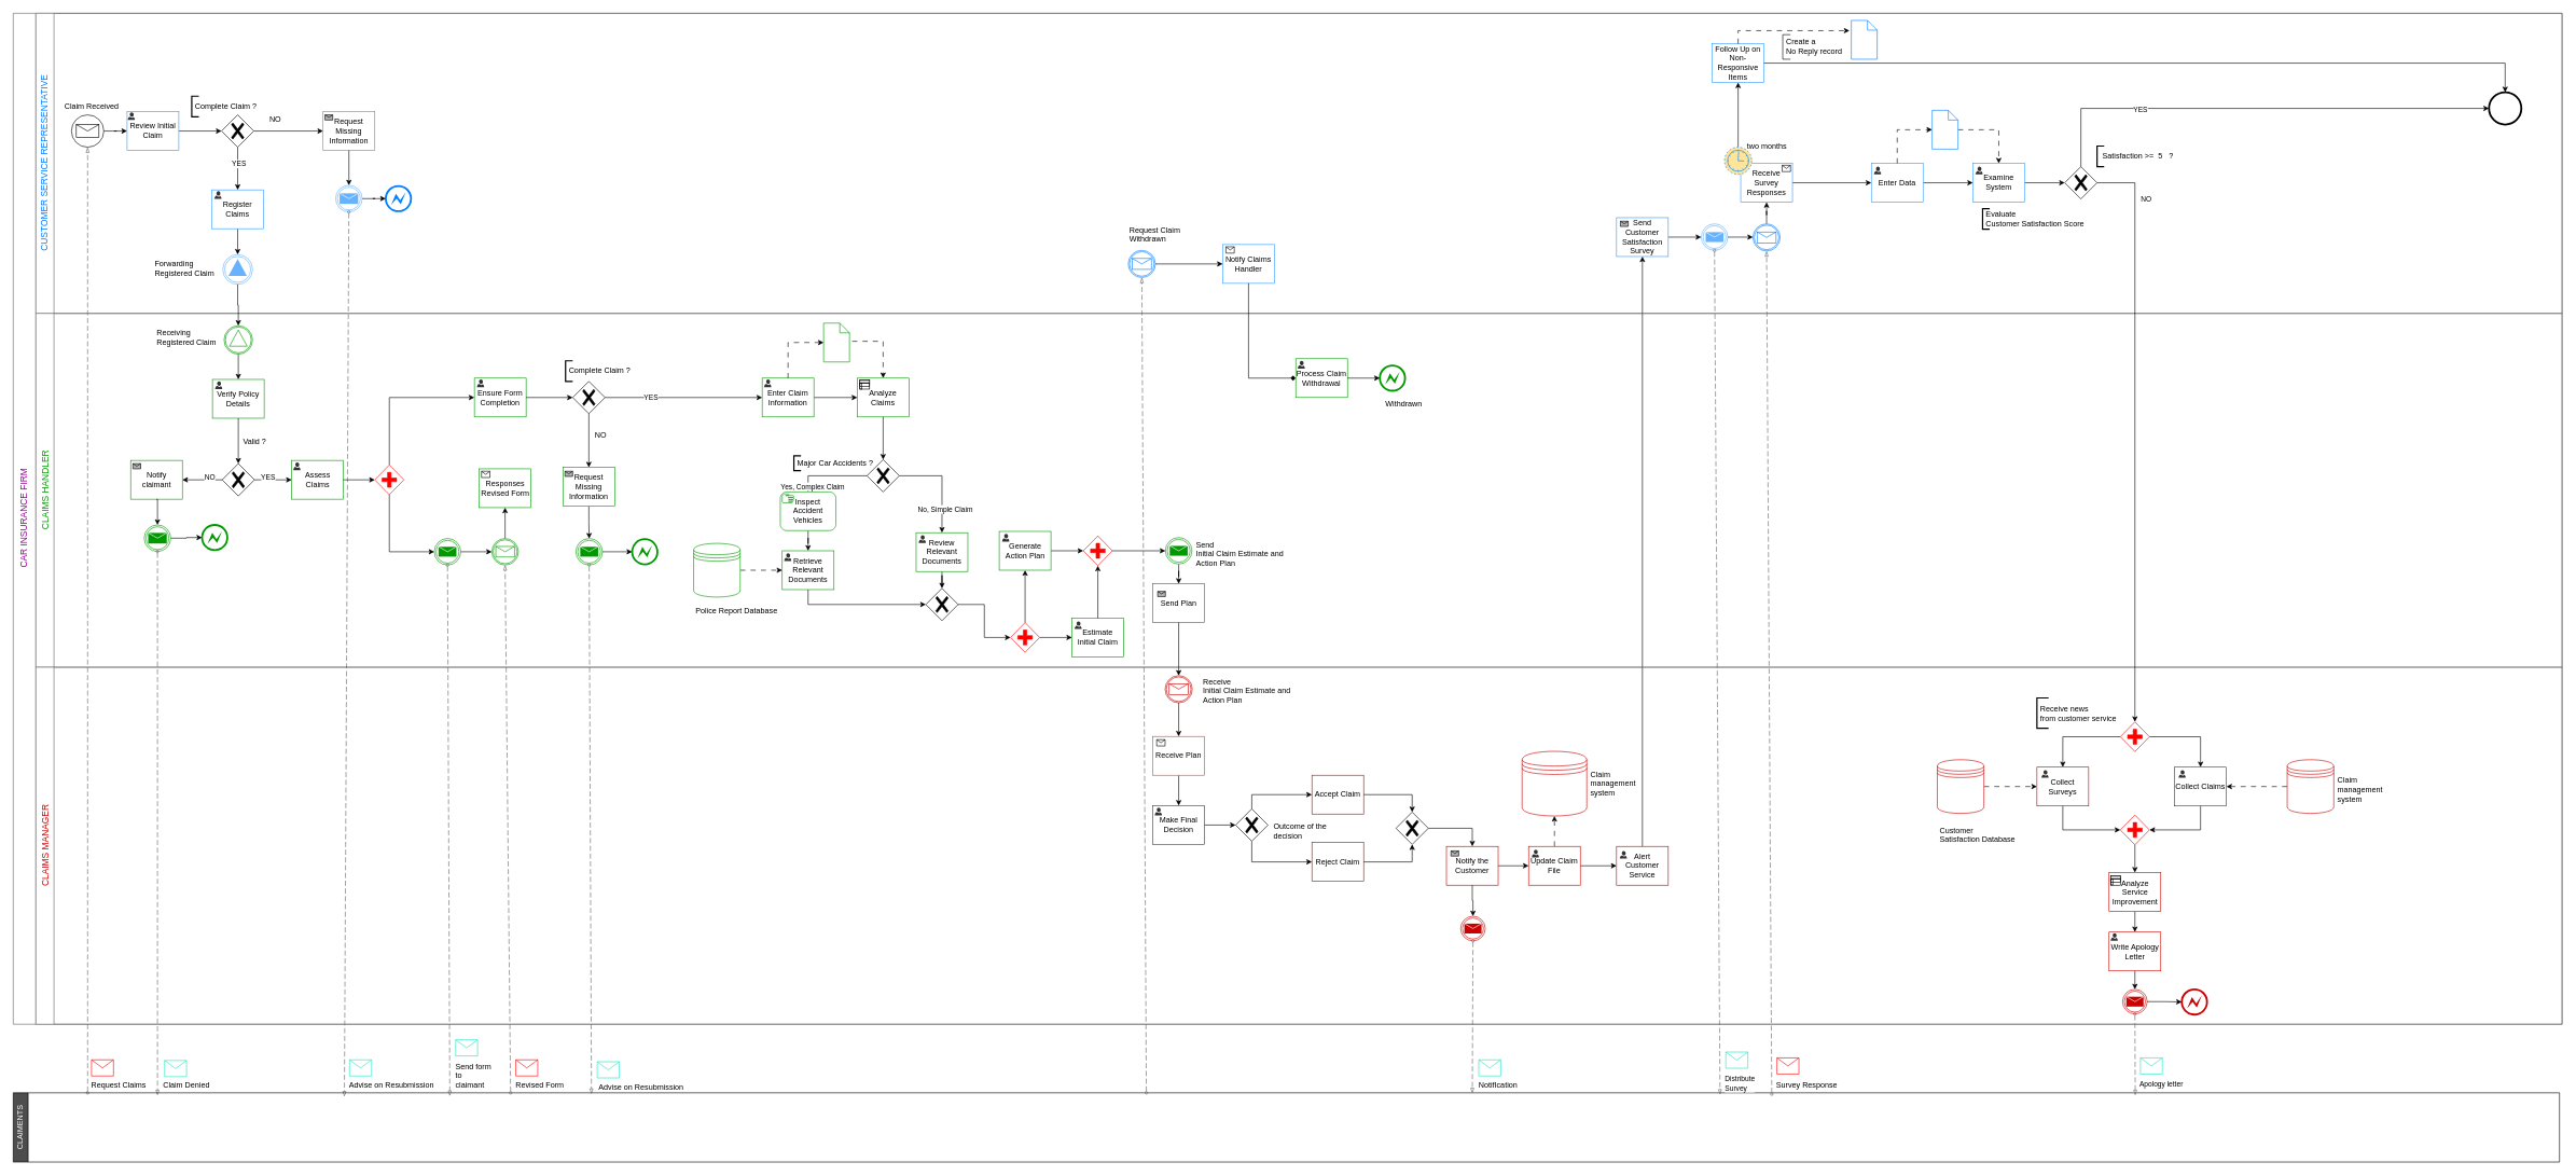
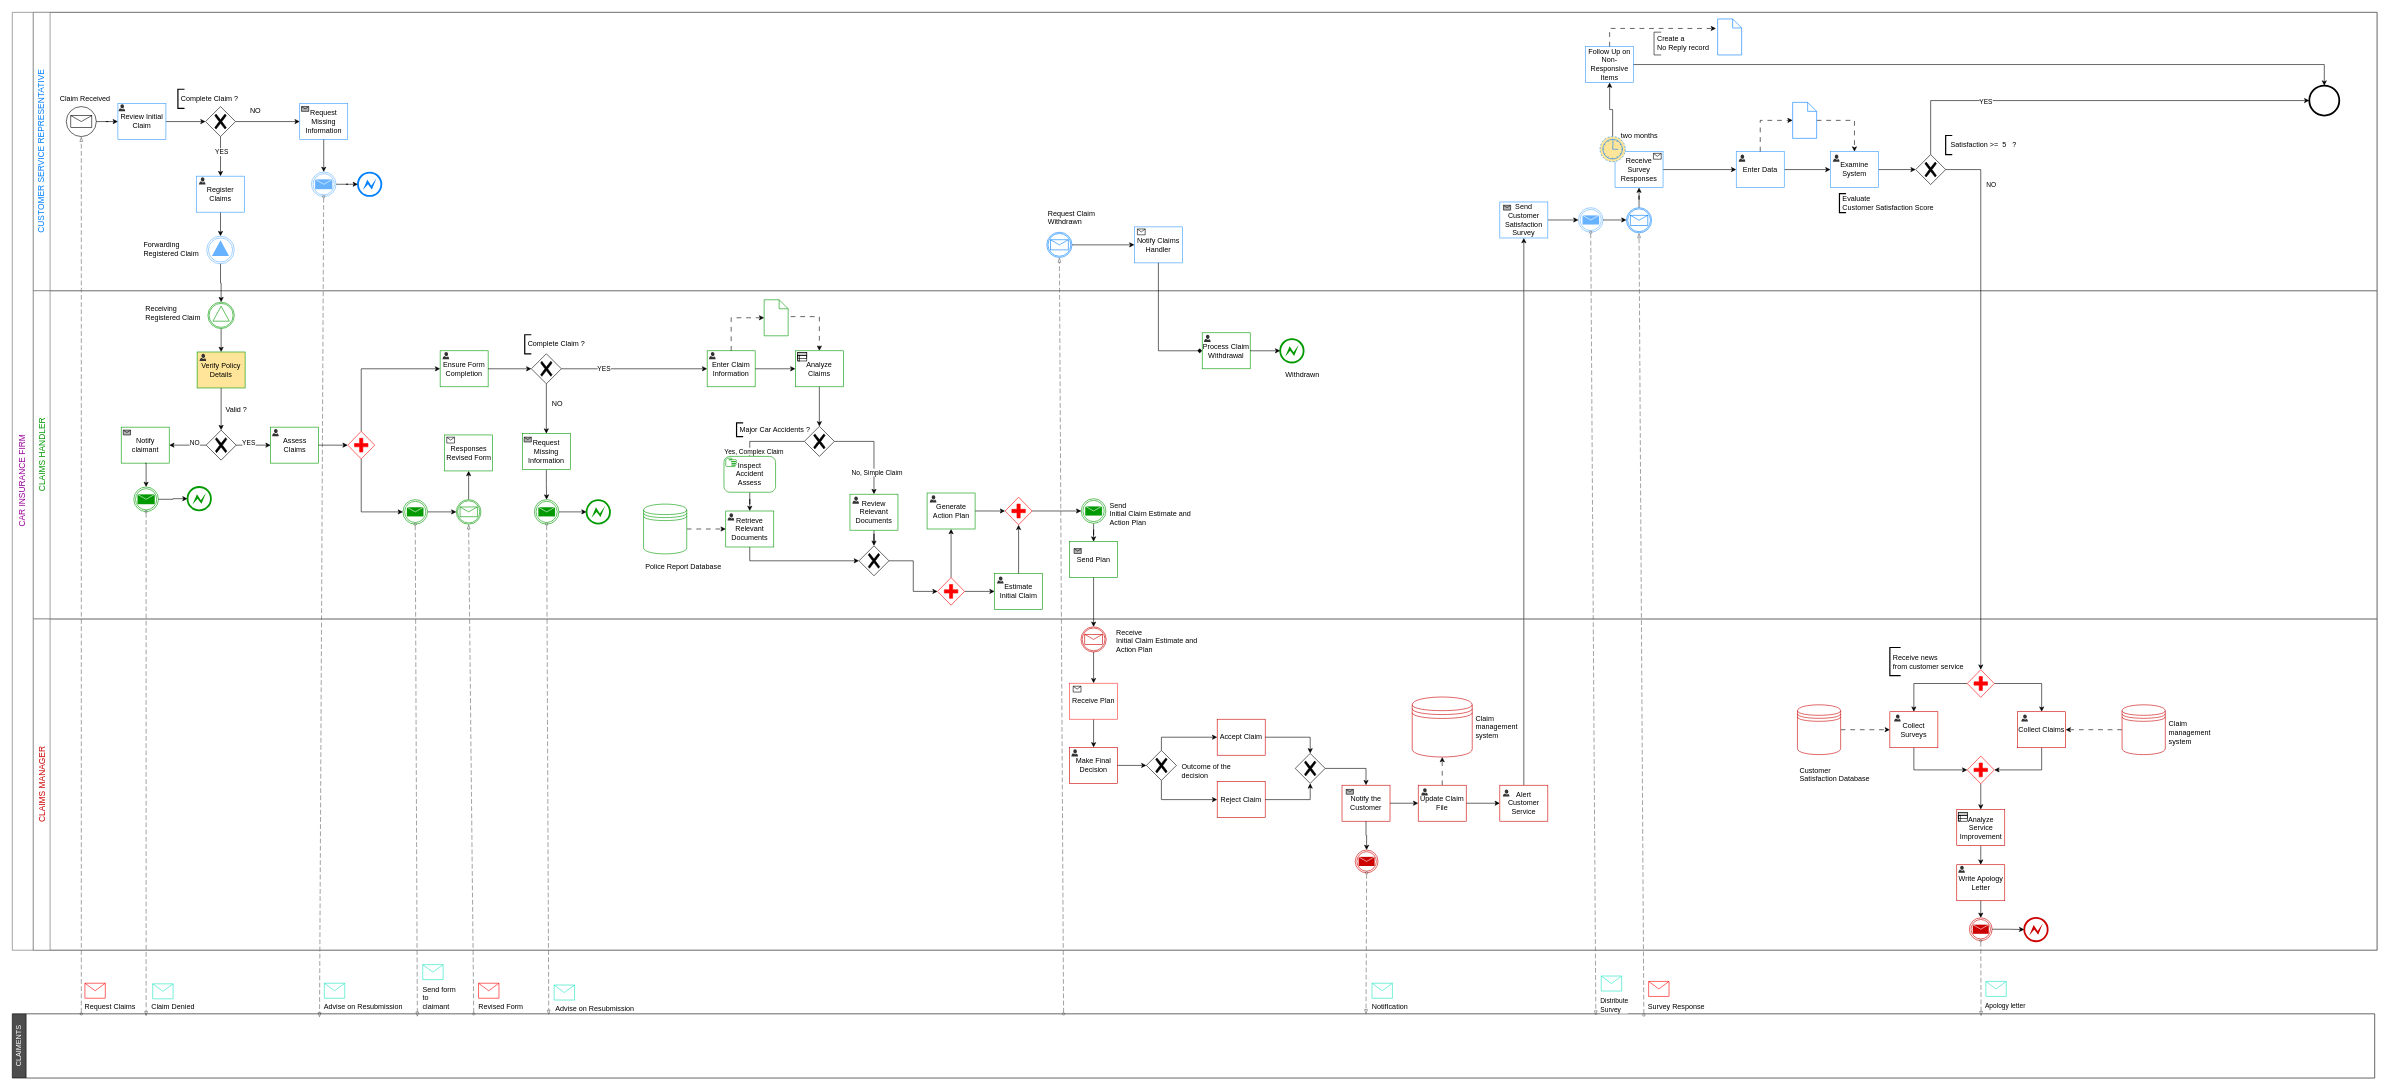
- <mxCell id="48" value="Follow Up on Non-Responsive Items" style="rounded=0;whiteSpace=wrap;html=1;fontFamily=Helvetica;fontSize=12;fontColor=#000000;align=center;strokeColor=#3399FF;" parent="3" vertex="1"><mxGeometry x="2592" y="47" width="80" height="60" as="geometry" /></mxCell>
+ <mxCell id="48" value="Follow Up on Non-Responsive Items" style="rounded=0;whiteSpace=wrap;html=1;fontFamily=Helvetica;fontSize=12;fontColor=#000000;align=center;strokeColor=#3399FF;" parent="3" vertex="1"><mxGeometry x="2587" y="57" width="80" height="60" as="geometry" /></mxCell>
- <mxCell id="69" value="Verify Policy Details" style="rounded=0;whiteSpace=wrap;html=1;fontFamily=Helvetica;fontSize=12;fontColor=#000000;align=center;strokeColor=#009900;" parent="66" vertex="1"><mxGeometry x="273" y="102" width="80" height="60" as="geometry" /></mxCell>
+ <mxCell id="69" value="Verify Policy Details" style="rounded=0;whiteSpace=wrap;html=1;fontFamily=Helvetica;fontSize=12;fontColor=#000000;align=center;strokeColor=#009900;fillColor=#ffe599;" parent="66" vertex="1"><mxGeometry x="273" y="102" width="80" height="60" as="geometry" /></mxCell>
- <mxCell id="165" value="Inspect Accident Vehicles" style="points=[[0.25,0,0],[0.5,0,0],[0.75,0,0],[1,0.25,0],[1,0.5,0],[1,0.75,0],[0.75,1,0],[0.5,1,0],[0.25,1,0],[0,0.75,0],[0,0.5,0],[0,0.25,0]];shape=mxgraph.bpmn.task;whiteSpace=wrap;rectStyle=rounded;size=10;html=1;container=1;expand=0;collapsible=0;taskMarker=manual;strokeColor=#009900;fontColor=#000000;rounded=0;" vertex="1" parent="66"><mxGeometry x="1151" y="276" width="86" height="59.75" as="geometry" /></mxCell>
+ <mxCell id="165" value="Inspect Accident Assess" style="points=[[0.25,0,0],[0.5,0,0],[0.75,0,0],[1,0.25,0],[1,0.5,0],[1,0.75,0],[0.75,1,0],[0.5,1,0],[0.25,1,0],[0,0.75,0],[0,0.5,0],[0,0.25,0]];shape=mxgraph.bpmn.task;whiteSpace=wrap;rectStyle=rounded;size=10;html=1;container=1;expand=0;collapsible=0;taskMarker=manual;strokeColor=#009900;fontColor=#000000;rounded=0;" vertex="1" parent="66"><mxGeometry x="1151" y="276" width="86" height="59.75" as="geometry" /></mxCell>
